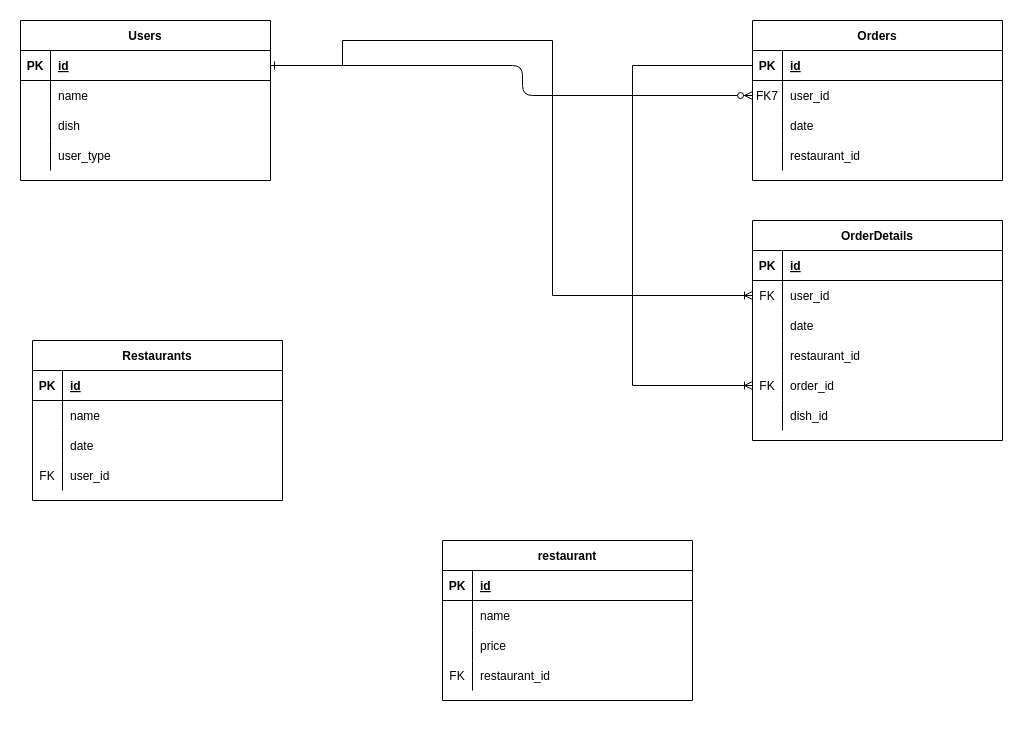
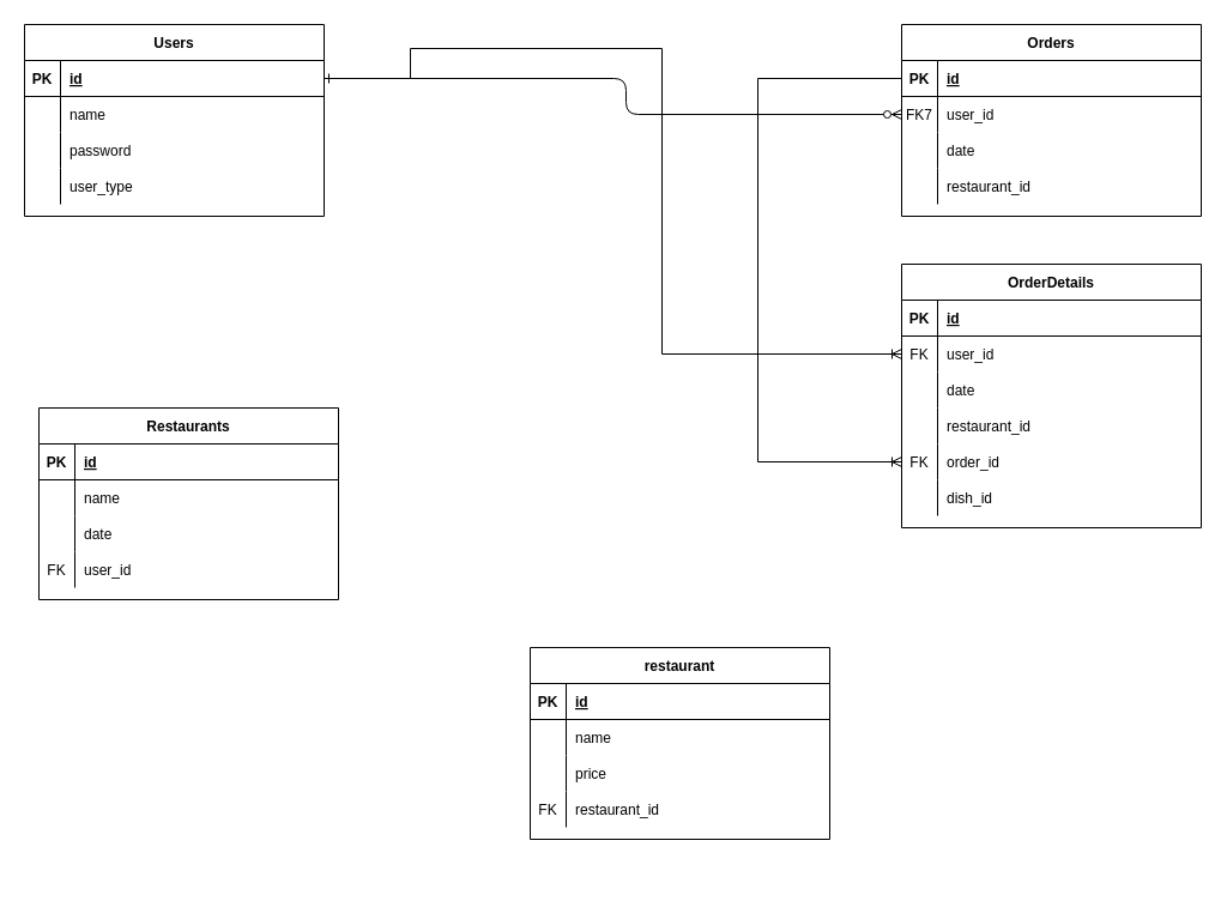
- <mxCell id="25" value="dish" style="shape=partialRectangle;overflow=hidden;connectable=0;fillColor=none;top=0;left=0;bottom=0;right=0;align=left;spacingLeft=6;" parent="23" vertex="1"><mxGeometry x="30" width="220" height="30" as="geometry"><mxRectangle width="220" height="30" as="alternateBounds" /></mxGeometry></mxCell>
+ <mxCell id="25" value="password" style="shape=partialRectangle;overflow=hidden;connectable=0;fillColor=none;top=0;left=0;bottom=0;right=0;align=left;spacingLeft=6;" parent="23" vertex="1"><mxGeometry x="30" width="220" height="30" as="geometry"><mxRectangle width="220" height="30" as="alternateBounds" /></mxGeometry></mxCell>
